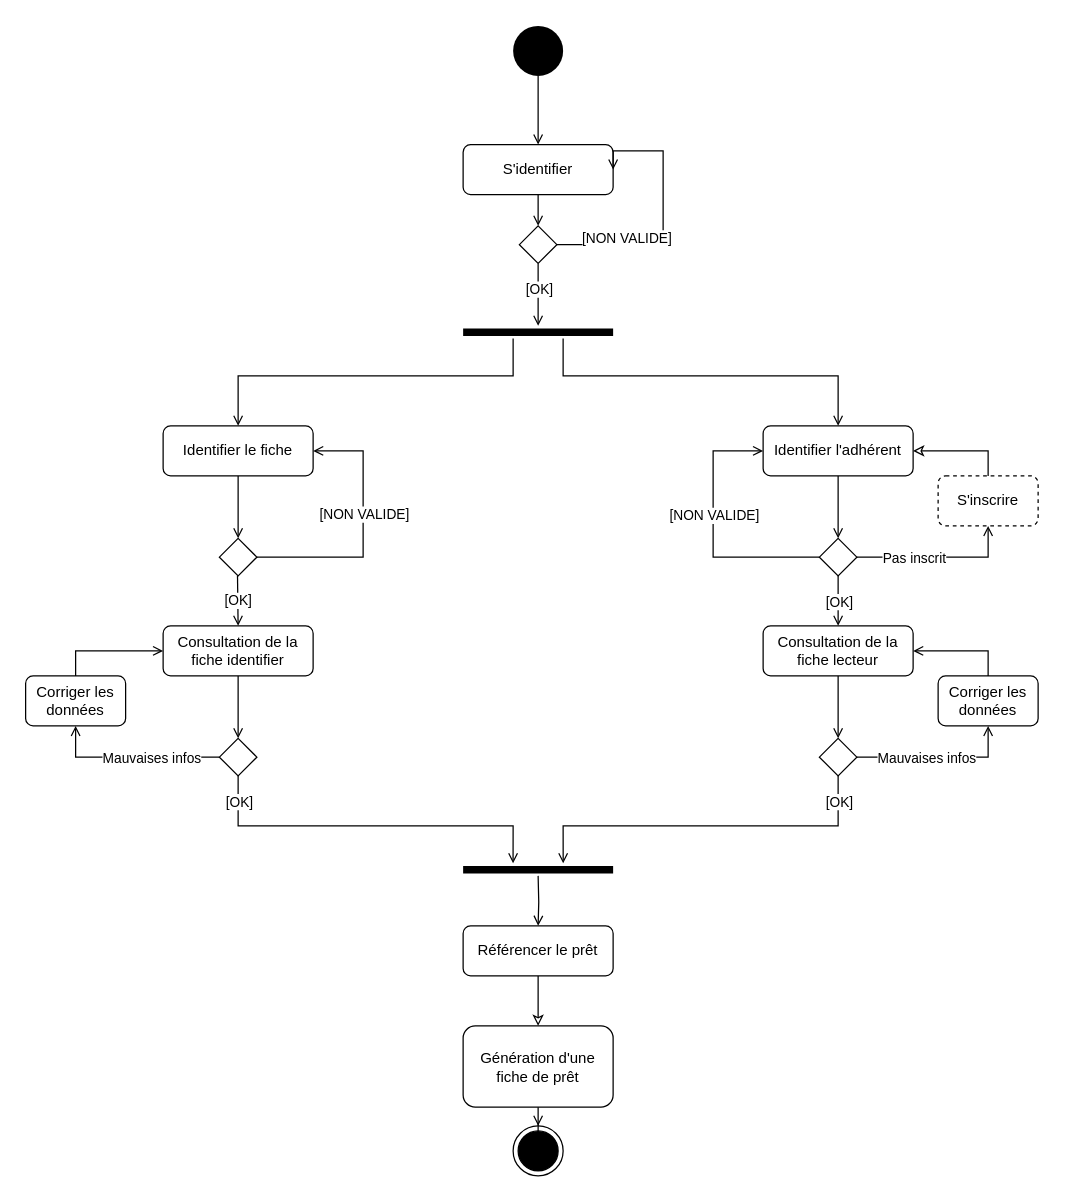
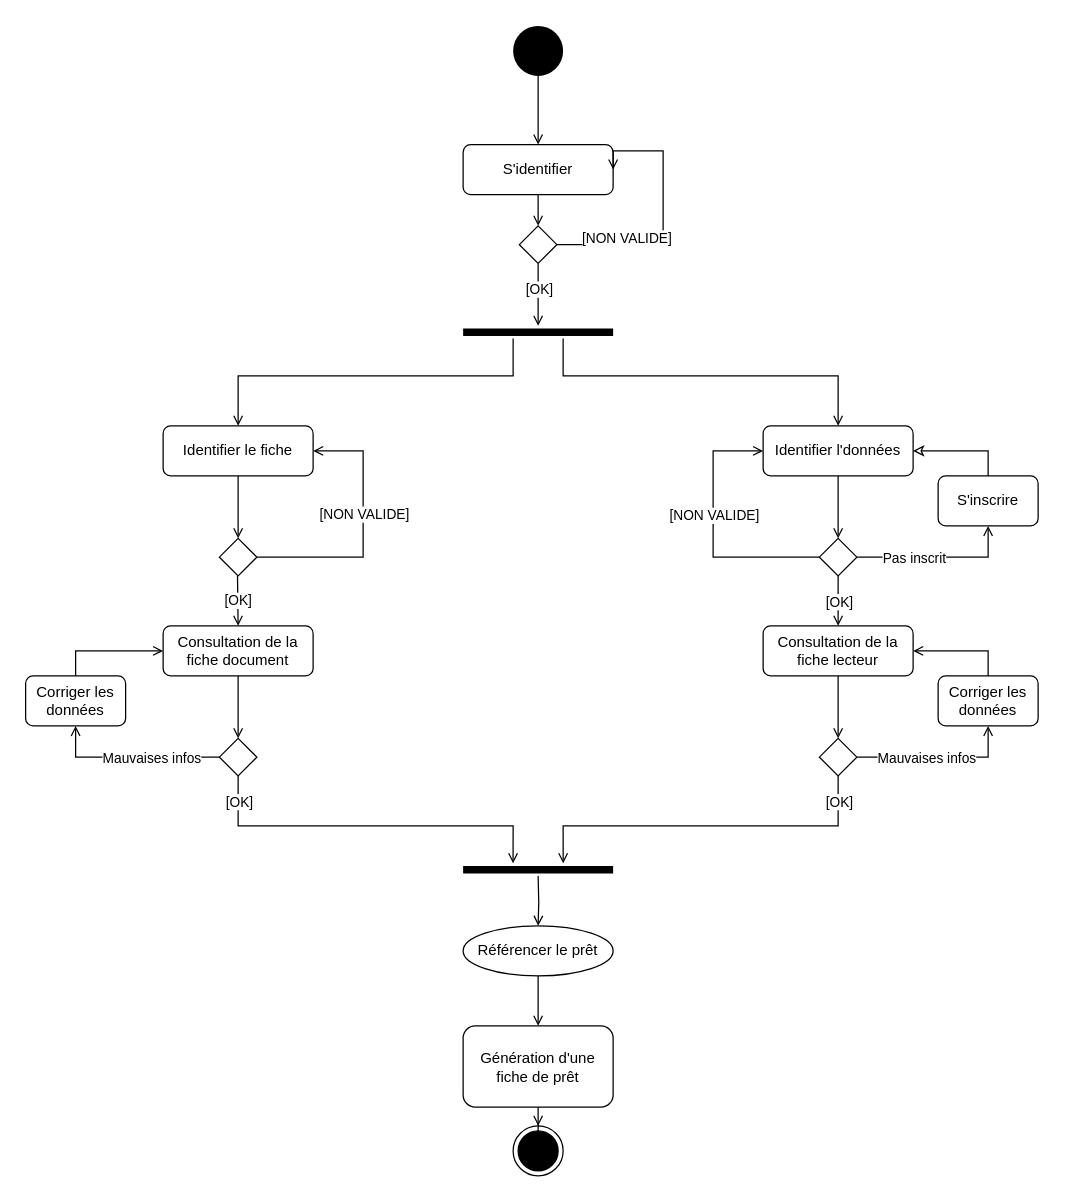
- <mxCell id="18" value="Identifier l'adhérent" style="rounded=1;whiteSpace=wrap;html=1;" vertex="1" parent="1"><mxGeometry x="610" y="340" width="120" height="40" as="geometry" /></mxCell>
+ <mxCell id="18" value="Identifier l'données" style="rounded=1;whiteSpace=wrap;html=1;" vertex="1" parent="1"><mxGeometry x="610" y="340" width="120" height="40" as="geometry" /></mxCell>
- <mxCell id="40" value="S'inscrire" style="rounded=1;whiteSpace=wrap;html=1;dashed=1;" vertex="1" parent="1"><mxGeometry x="750" y="380" width="80" height="40" as="geometry" /></mxCell>
+ <mxCell id="40" value="S'inscrire" style="rounded=1;whiteSpace=wrap;html=1;" vertex="1" parent="1"><mxGeometry x="750" y="380" width="80" height="40" as="geometry" /></mxCell>
- <mxCell id="25" value="Consultation de la fiche identifier" style="rounded=1;whiteSpace=wrap;html=1;" vertex="1" parent="1"><mxGeometry x="130" y="500" width="120" height="40" as="geometry" /></mxCell>
+ <mxCell id="25" value="Consultation de la fiche document" style="rounded=1;whiteSpace=wrap;html=1;" vertex="1" parent="1"><mxGeometry x="130" y="500" width="120" height="40" as="geometry" /></mxCell>
- <mxCell id="44" value="Référencer le prêt" style="rounded=1;whiteSpace=wrap;html=1;" vertex="1" parent="1"><mxGeometry x="370" y="740" width="120" height="40" as="geometry" /></mxCell>
+ <mxCell id="44" value="Référencer le prêt" style="ellipse;whiteSpace=wrap;html=1;" vertex="1" parent="1"><mxGeometry x="370" y="740" width="120" height="40" as="geometry" /></mxCell>
- <mxCell id="43" value="" style="edgeStyle=orthogonalEdgeStyle;rounded=0;orthogonalLoop=1;jettySize=auto;html=1;startArrow=none;startFill=0;endArrow=classic;endFill=0;strokeColor=#000000;" edge="1" parent="1" source="44" target="46"><mxGeometry relative="1" as="geometry" /></mxCell>
+ <mxCell id="43" value="" style="edgeStyle=orthogonalEdgeStyle;rounded=0;orthogonalLoop=1;jettySize=auto;html=1;startArrow=none;startFill=0;endArrow=open;endFill=0;strokeColor=#000000;" edge="1" parent="1" source="44" target="46"><mxGeometry relative="1" as="geometry" /></mxCell>
